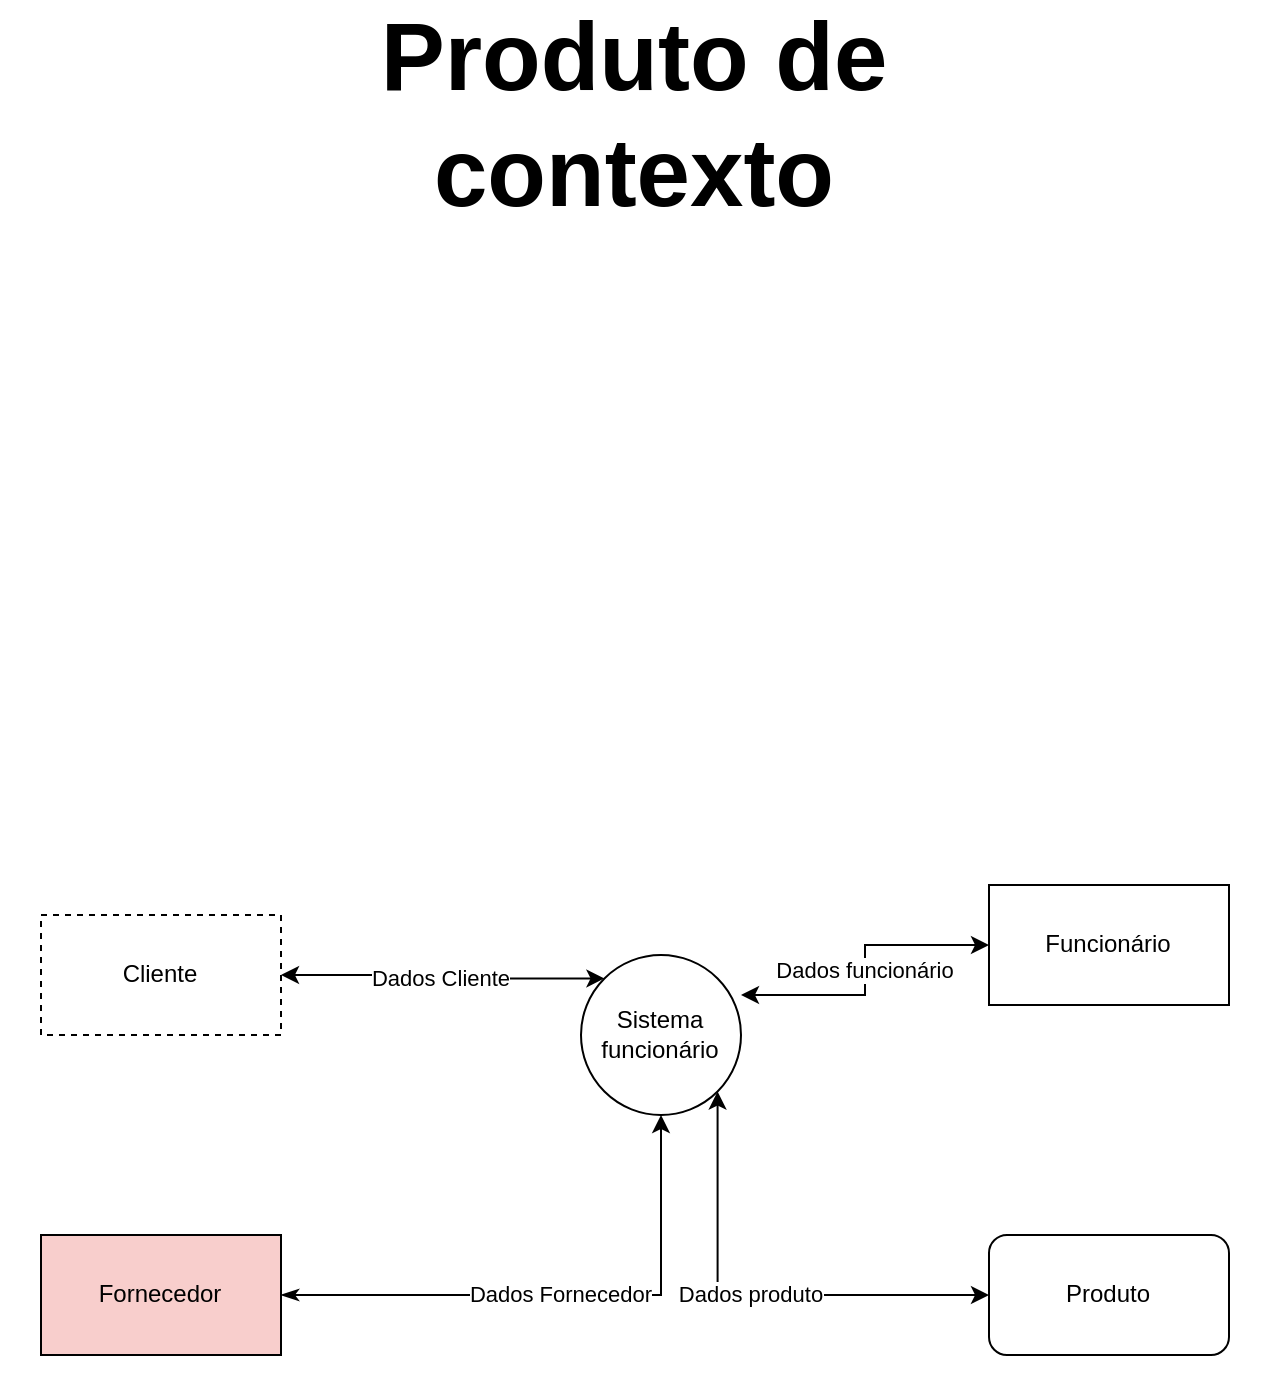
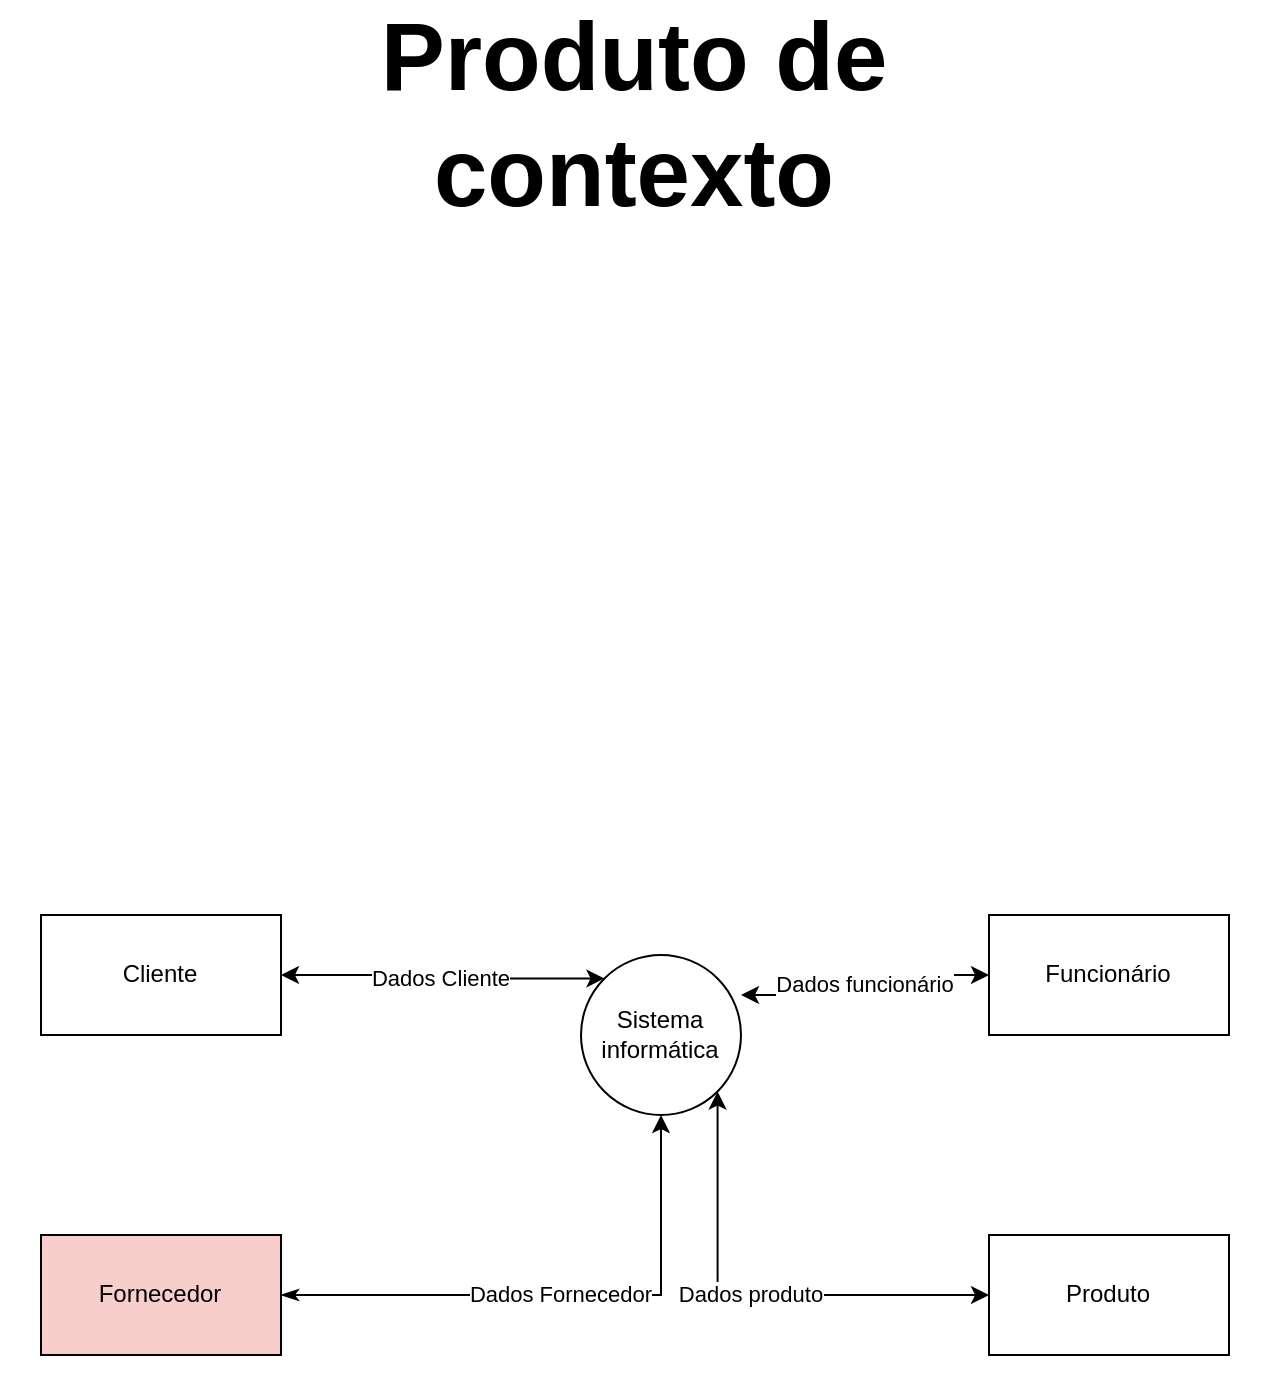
- <mxCell id="9" value="Funcionário" style="rounded=0;whiteSpace=wrap;html=1;" parent="1" vertex="1"><mxGeometry x="494" y="420" width="120" height="60" as="geometry" /></mxCell>
+ <mxCell id="9" value="Funcionário" style="rounded=0;whiteSpace=wrap;html=1;" parent="1" vertex="1"><mxGeometry x="494" y="435" width="120" height="60" as="geometry" /></mxCell>
- <mxCell id="5" value="Cliente" style="rounded=0;whiteSpace=wrap;html=1;dashed=1;" parent="1" vertex="1"><mxGeometry x="20" y="435" width="120" height="60" as="geometry" /></mxCell>
+ <mxCell id="5" value="Cliente" style="rounded=0;whiteSpace=wrap;html=1;" parent="1" vertex="1"><mxGeometry x="20" y="435" width="120" height="60" as="geometry" /></mxCell>
- <mxCell id="10" value="Sistema funcionário" style="ellipse;whiteSpace=wrap;html=1;aspect=fixed;" parent="1" vertex="1"><mxGeometry x="290" y="455" width="80" height="80" as="geometry" /></mxCell>
+ <mxCell id="10" value="Sistema informática" style="ellipse;whiteSpace=wrap;html=1;aspect=fixed;" parent="1" vertex="1"><mxGeometry x="290" y="455" width="80" height="80" as="geometry" /></mxCell>
- <mxCell id="7" value="Produto" style="whiteSpace=wrap;html=1;rounded=1;" parent="1" vertex="1"><mxGeometry x="494" y="595" width="120" height="60" as="geometry" /></mxCell>
+ <mxCell id="7" value="Produto" style="rounded=0;whiteSpace=wrap;html=1;" parent="1" vertex="1"><mxGeometry x="494" y="595" width="120" height="60" as="geometry" /></mxCell>
